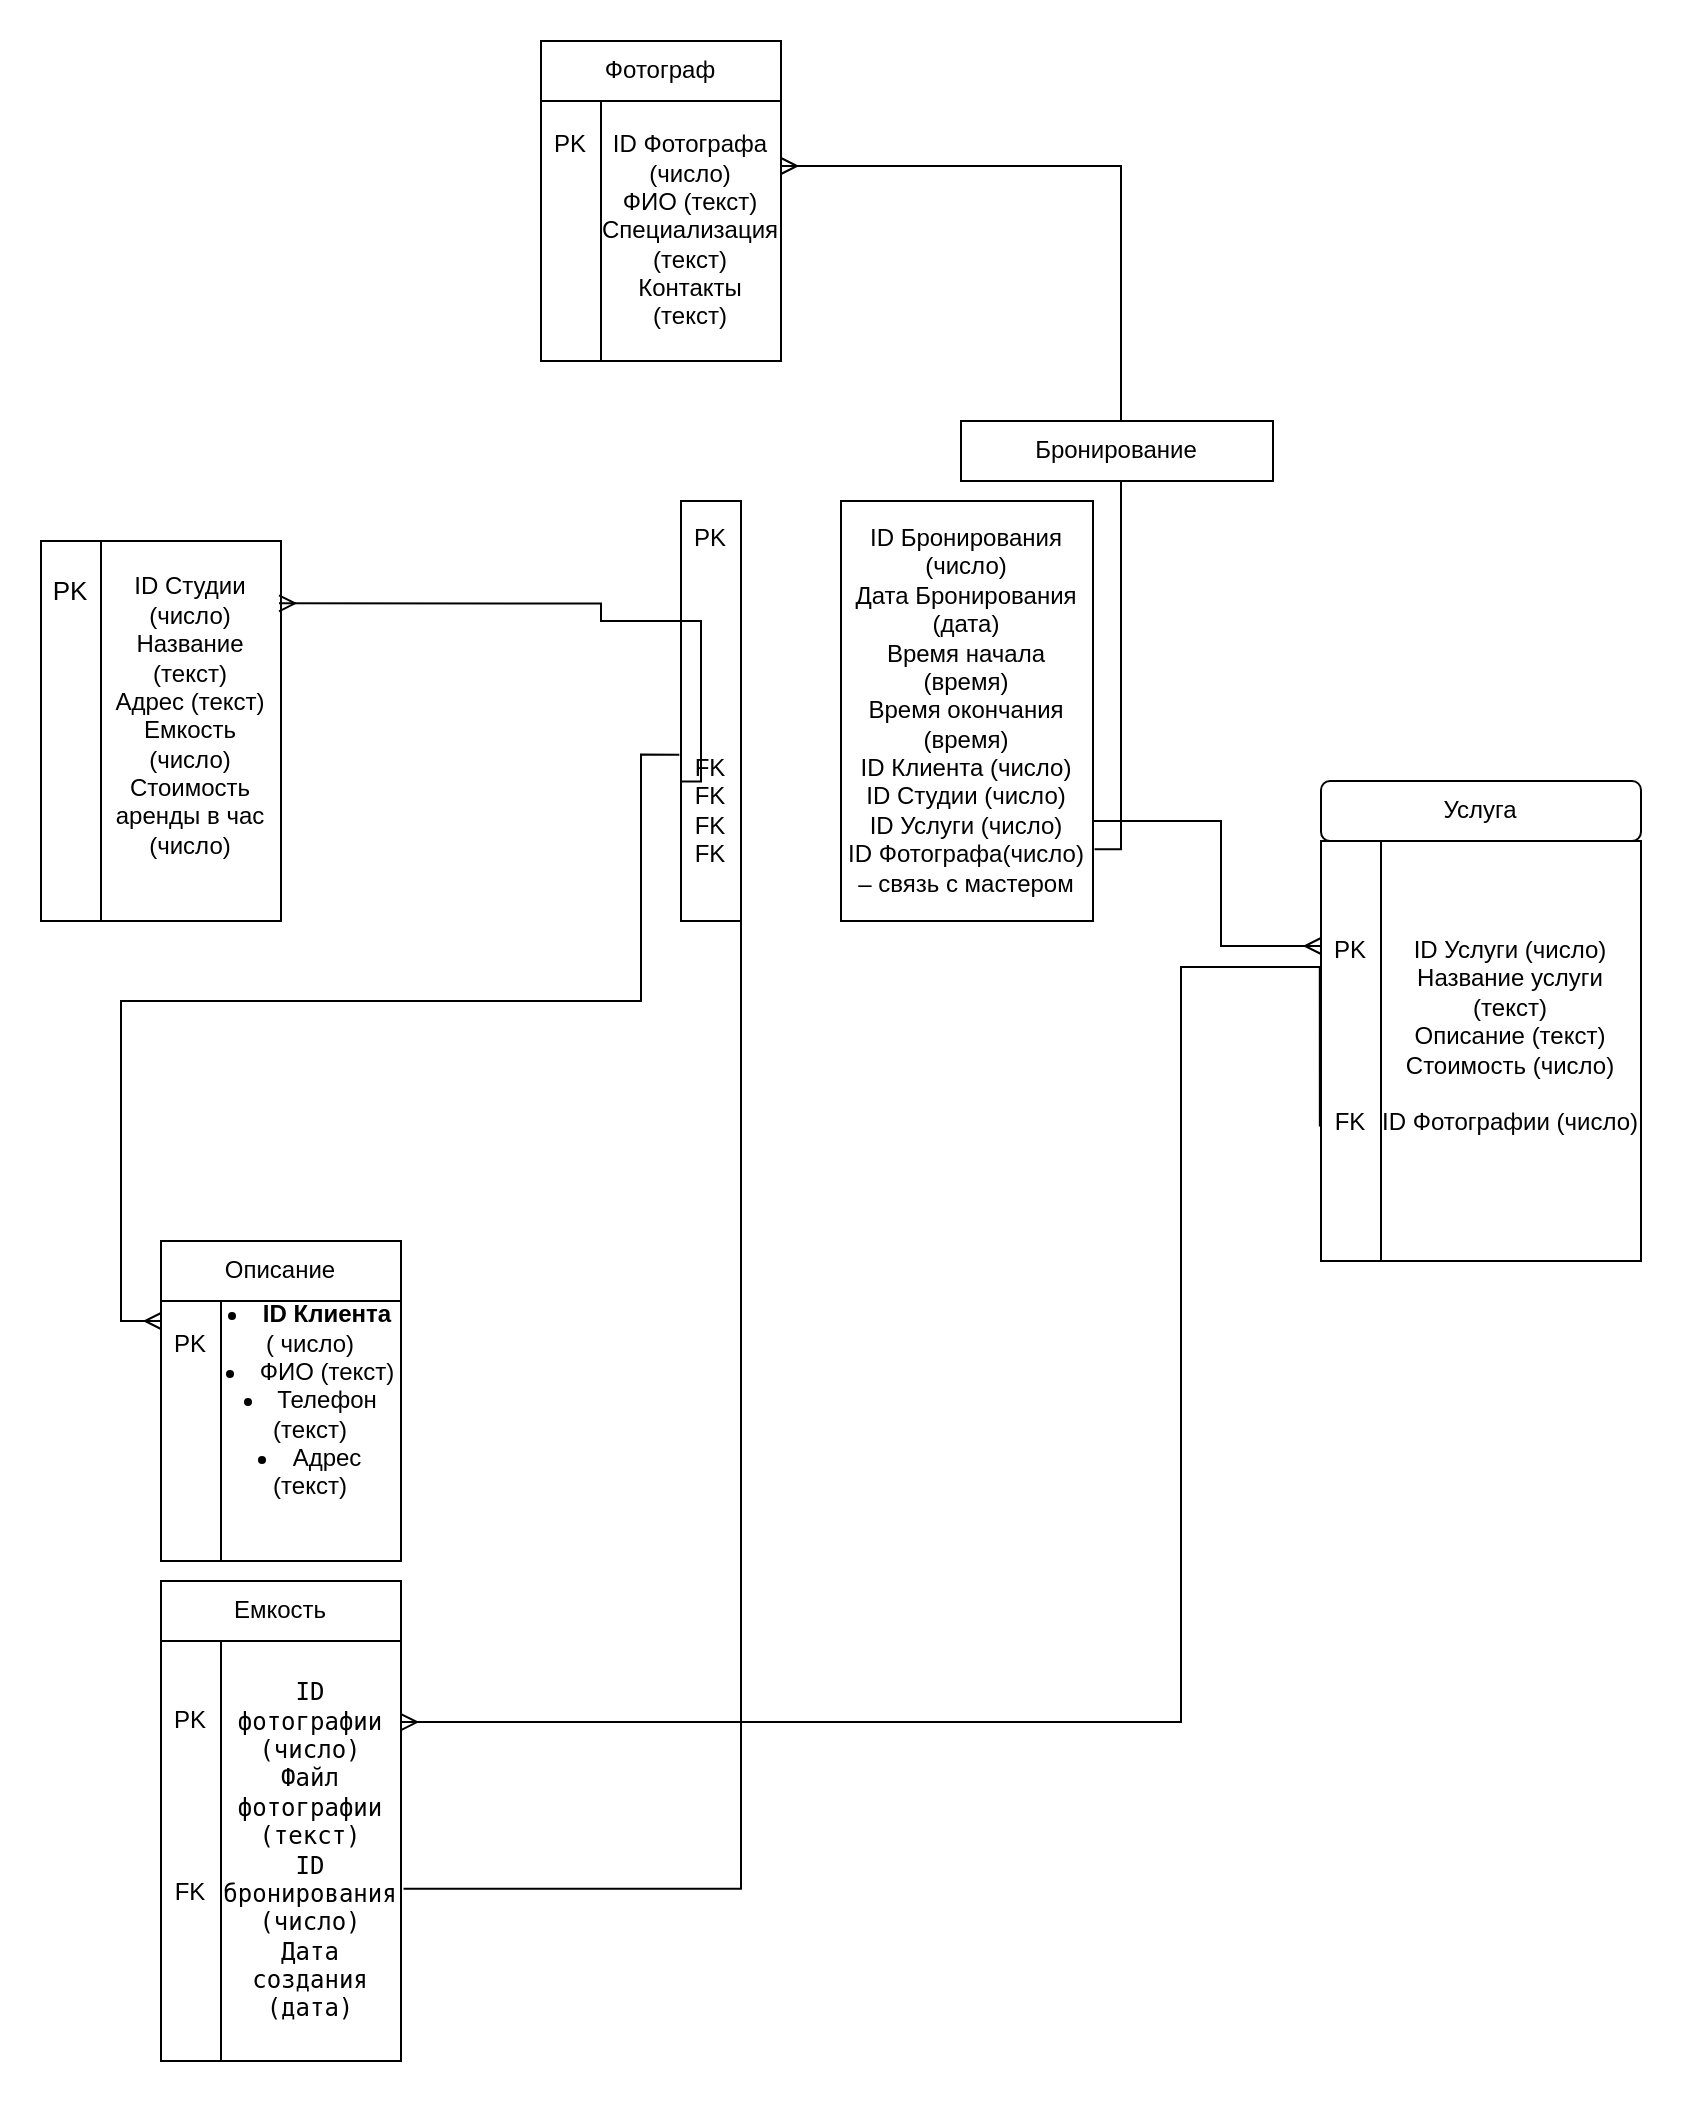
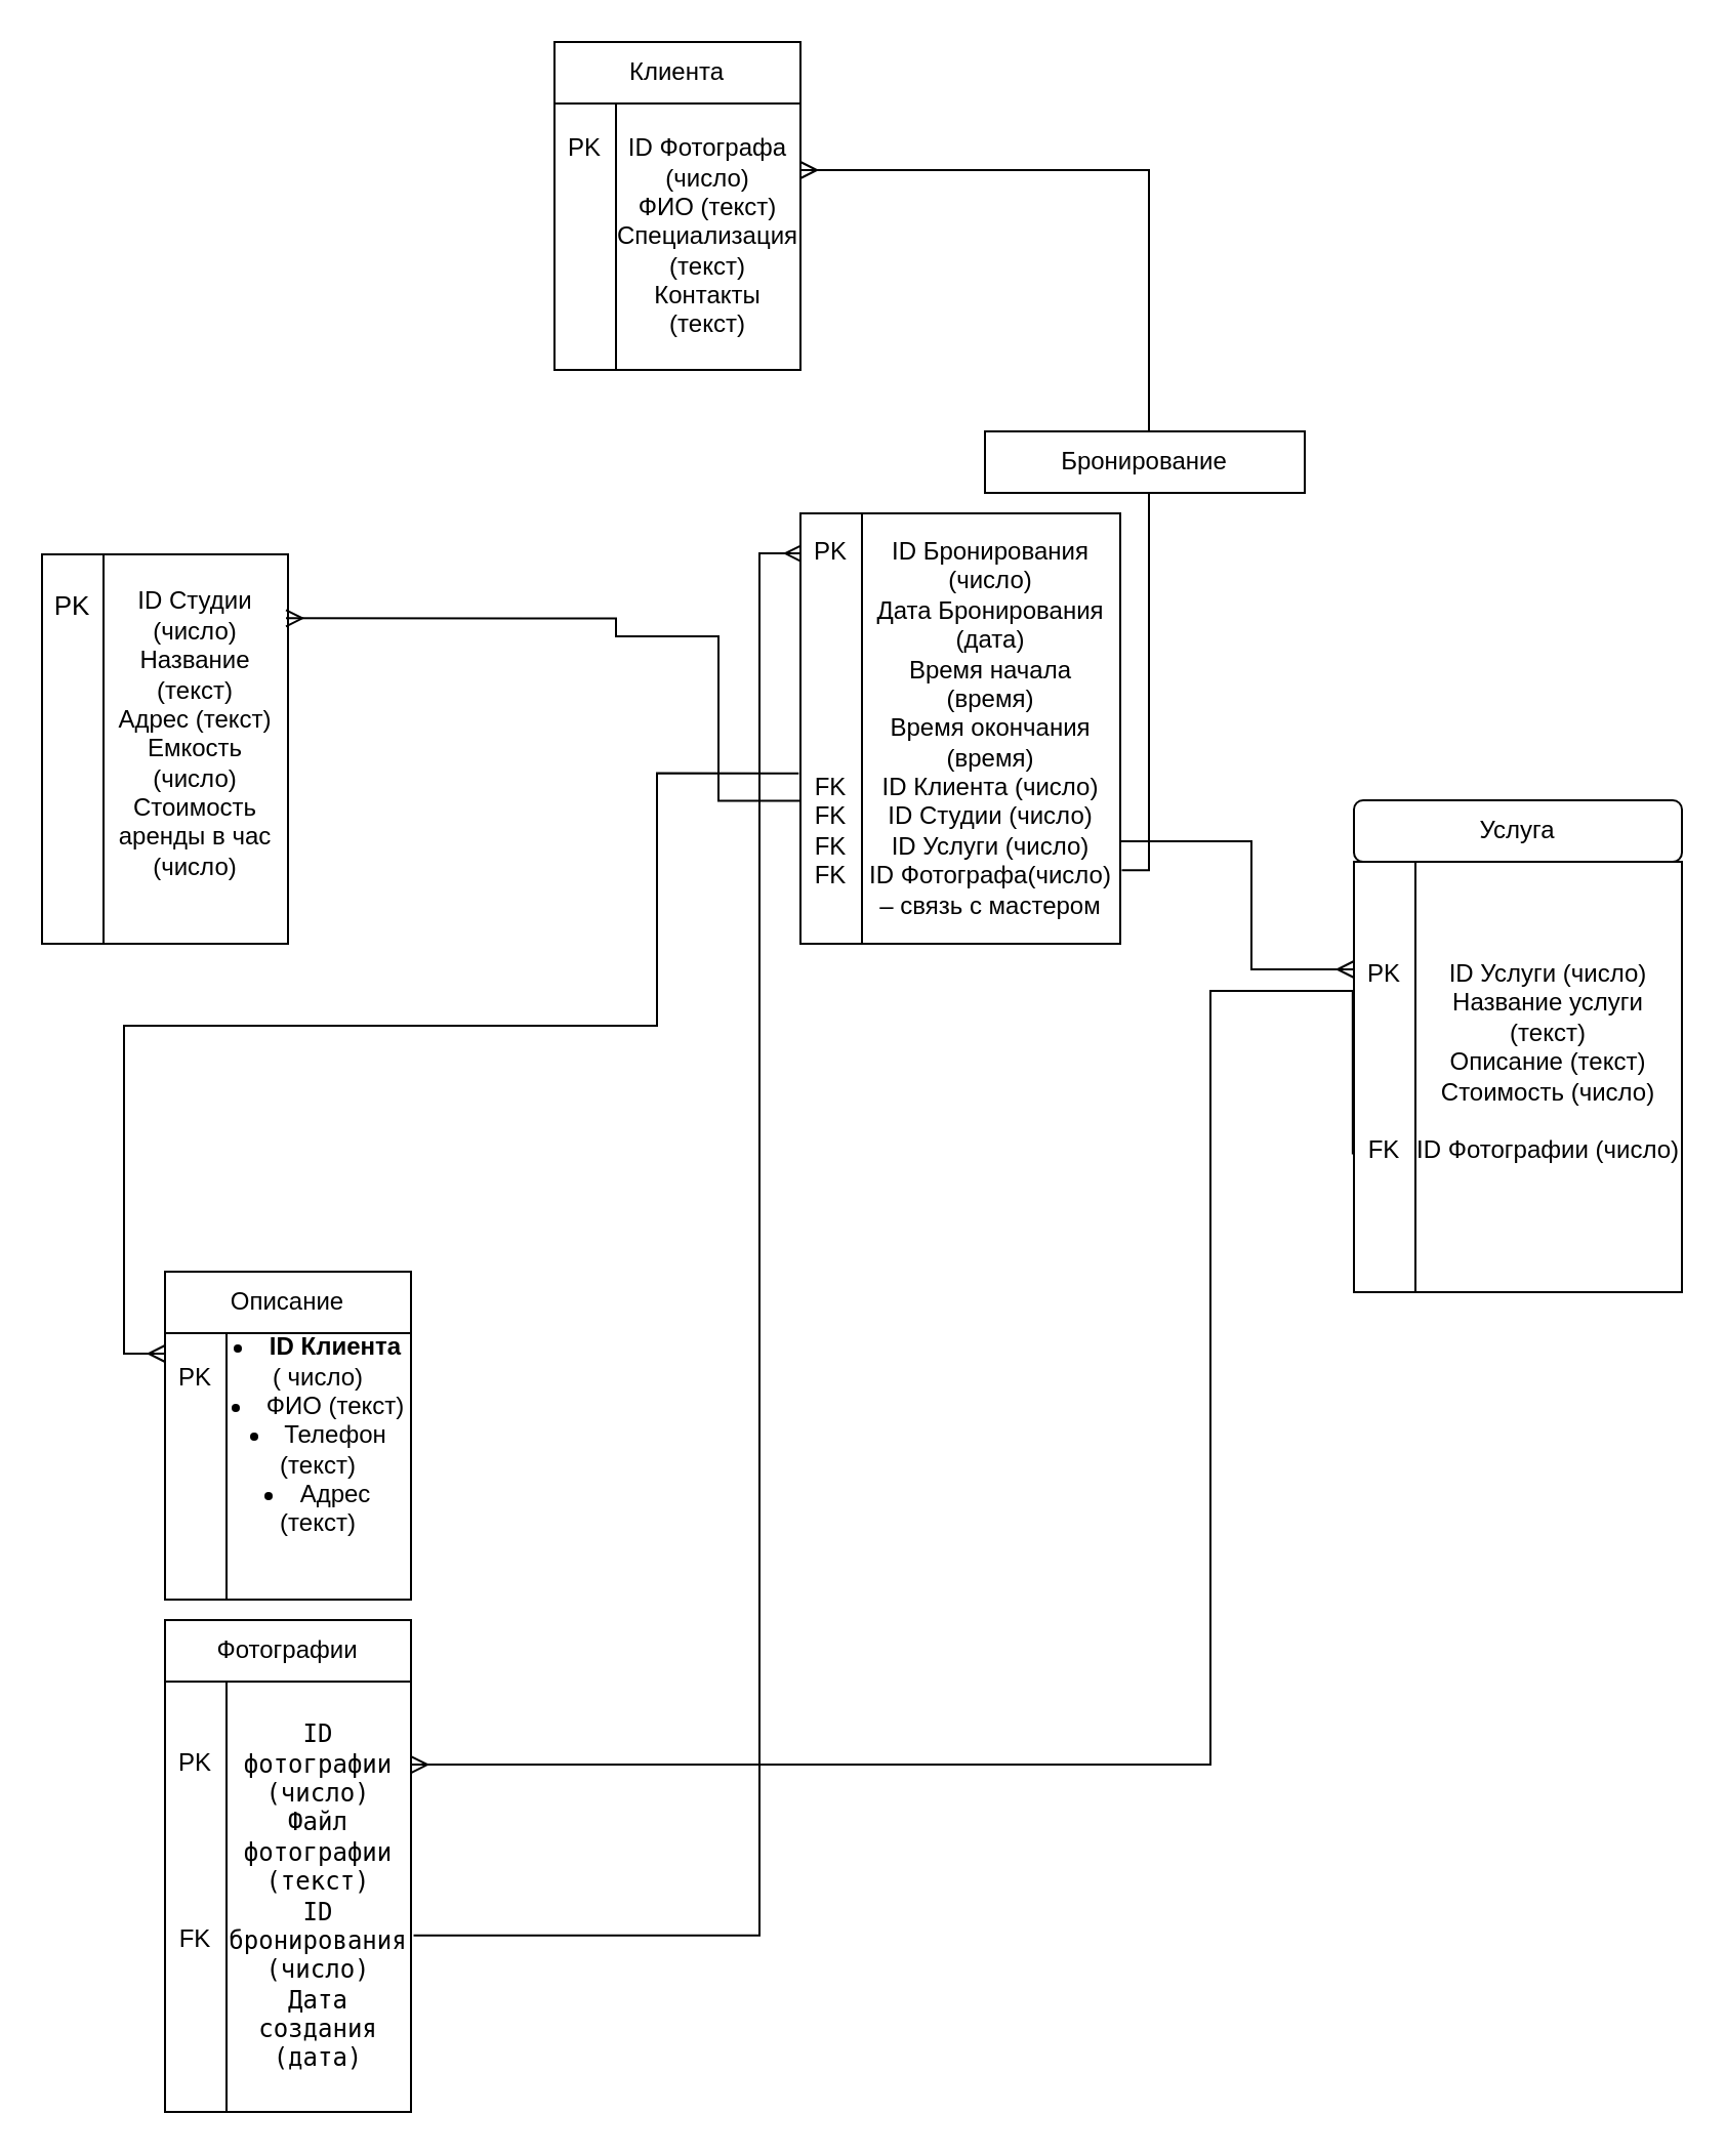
- <mxCell id="15" value="Фотограф" style="rounded=0;whiteSpace=wrap;html=1;" parent="1" vertex="1"><mxGeometry x="270" y="20" width="120" height="30" as="geometry" /></mxCell>
+ <mxCell id="15" value="Клиента" style="rounded=0;whiteSpace=wrap;html=1;" parent="1" vertex="1"><mxGeometry x="270" y="20" width="120" height="30" as="geometry" /></mxCell>
- <mxCell id="20" value="&lt;div&gt;PK&lt;/div&gt;&lt;div&gt;&lt;br&gt;&lt;/div&gt;&lt;div&gt;&lt;br&gt;&lt;/div&gt;&lt;div&gt;&lt;br&gt;&lt;/div&gt;&lt;div&gt;&lt;br&gt;&lt;/div&gt;&lt;div&gt;&lt;br&gt;&lt;/div&gt;&lt;div&gt;&lt;br&gt;&lt;/div&gt;&lt;div&gt;&lt;br&gt;&lt;/div&gt;&lt;div&gt;FK&lt;/div&gt;&lt;div&gt;FK&lt;/div&gt;&lt;div&gt;FK&lt;/div&gt;&lt;div&gt;FK&lt;/div&gt;&lt;div&gt;&lt;br&gt;&lt;/div&gt;" style="rounded=0;whiteSpace=wrap;html=1;" parent="1" vertex="1"><mxGeometry x="340" y="250" width="30" height="210" as="geometry" /></mxCell>
+ <mxCell id="20" value="&lt;div&gt;PK&lt;/div&gt;&lt;div&gt;&lt;br&gt;&lt;/div&gt;&lt;div&gt;&lt;br&gt;&lt;/div&gt;&lt;div&gt;&lt;br&gt;&lt;/div&gt;&lt;div&gt;&lt;br&gt;&lt;/div&gt;&lt;div&gt;&lt;br&gt;&lt;/div&gt;&lt;div&gt;&lt;br&gt;&lt;/div&gt;&lt;div&gt;&lt;br&gt;&lt;/div&gt;&lt;div&gt;FK&lt;/div&gt;&lt;div&gt;FK&lt;/div&gt;&lt;div&gt;FK&lt;/div&gt;&lt;div&gt;FK&lt;/div&gt;&lt;div&gt;&lt;br&gt;&lt;/div&gt;" style="rounded=0;whiteSpace=wrap;html=1;" parent="1" vertex="1"><mxGeometry x="390" y="250" width="30" height="210" as="geometry" /></mxCell>
- <mxCell id="7" value="Емкость" style="rounded=0;whiteSpace=wrap;html=1;" parent="1" vertex="1"><mxGeometry x="80" y="790" width="120" height="30" as="geometry" /></mxCell>
+ <mxCell id="7" value="Фотографии" style="rounded=0;whiteSpace=wrap;html=1;" parent="1" vertex="1"><mxGeometry x="80" y="790" width="120" height="30" as="geometry" /></mxCell>
